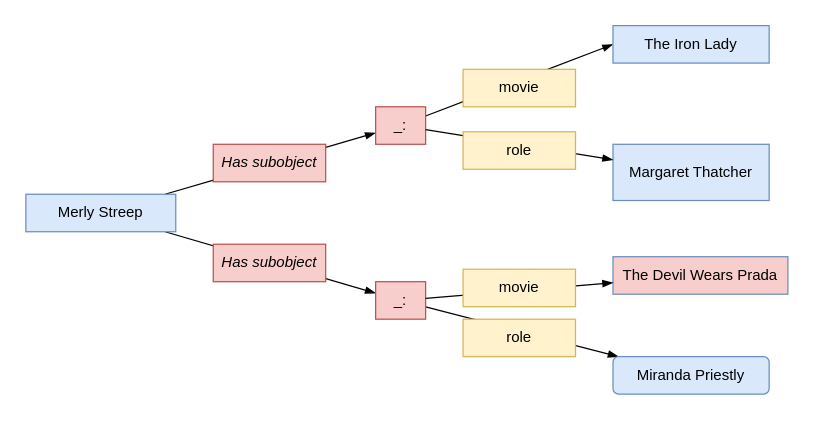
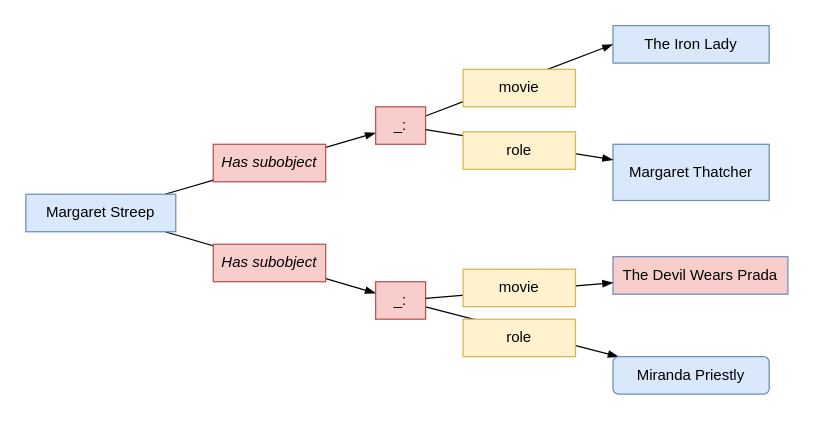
- <mxCell id="6" value="Merly Streep" style="rounded=0;whiteSpace=wrap;html=1;shadow=0;glass=0;strokeColor=#6c8ebf;strokeWidth=1;fontSize=12;align=center;fillColor=#dae8fc;fontStyle=0" parent="1" vertex="1"><mxGeometry x="20" y="155" width="120" height="30" as="geometry" /></mxCell>
+ <mxCell id="6" value="Margaret Streep" style="rounded=0;whiteSpace=wrap;html=1;shadow=0;glass=0;strokeColor=#6c8ebf;strokeWidth=1;fontSize=12;align=center;fillColor=#dae8fc;fontStyle=0" parent="1" vertex="1"><mxGeometry x="20" y="155" width="120" height="30" as="geometry" /></mxCell>
